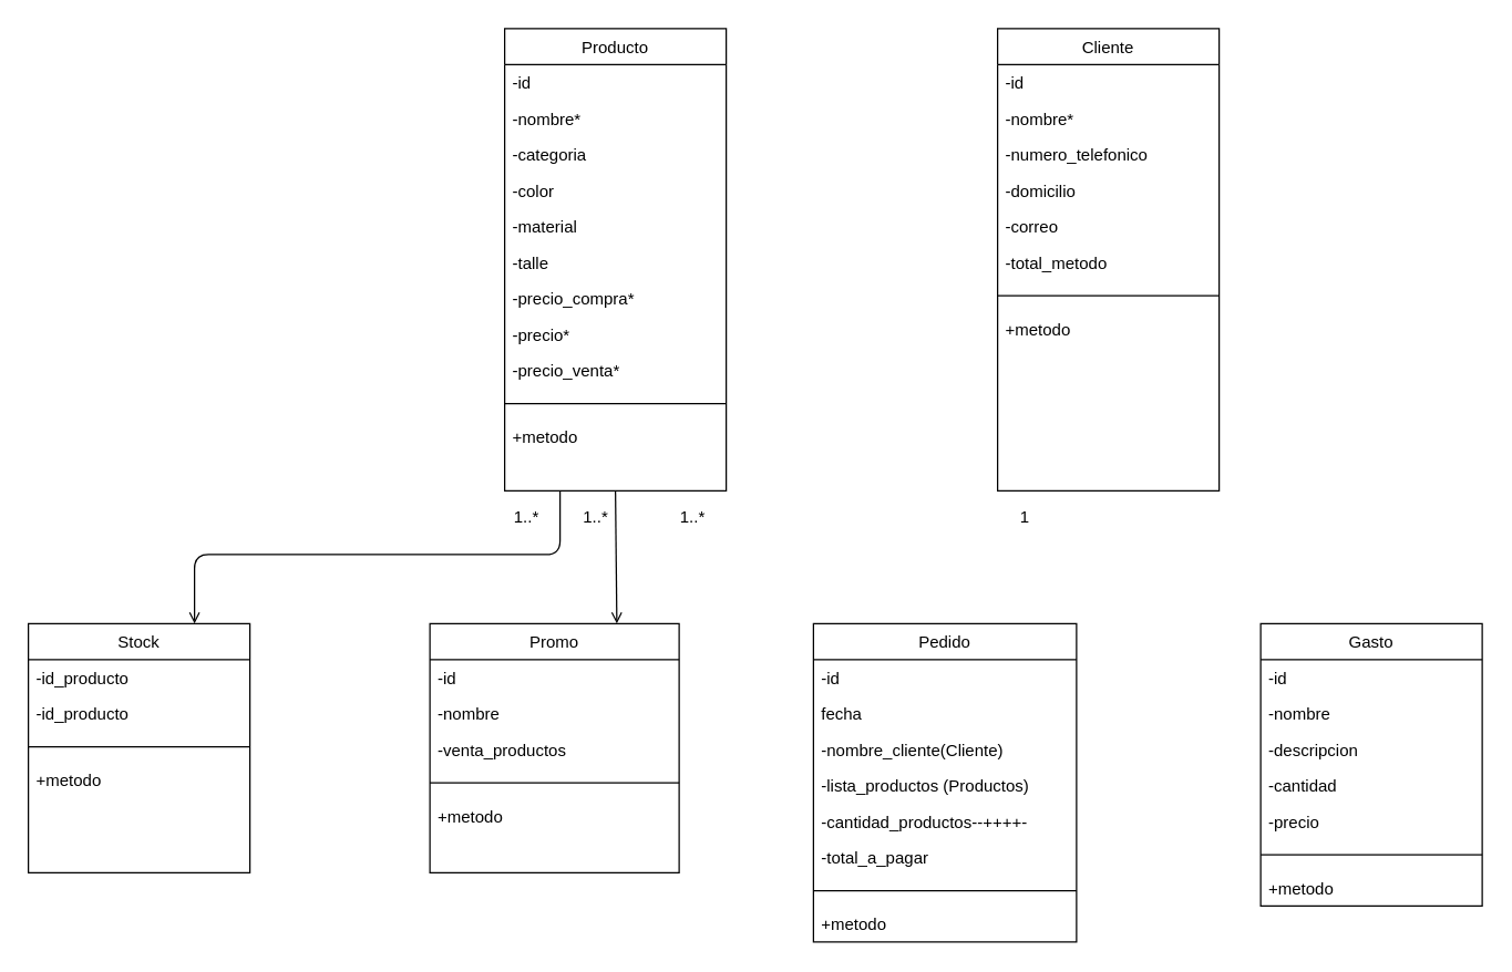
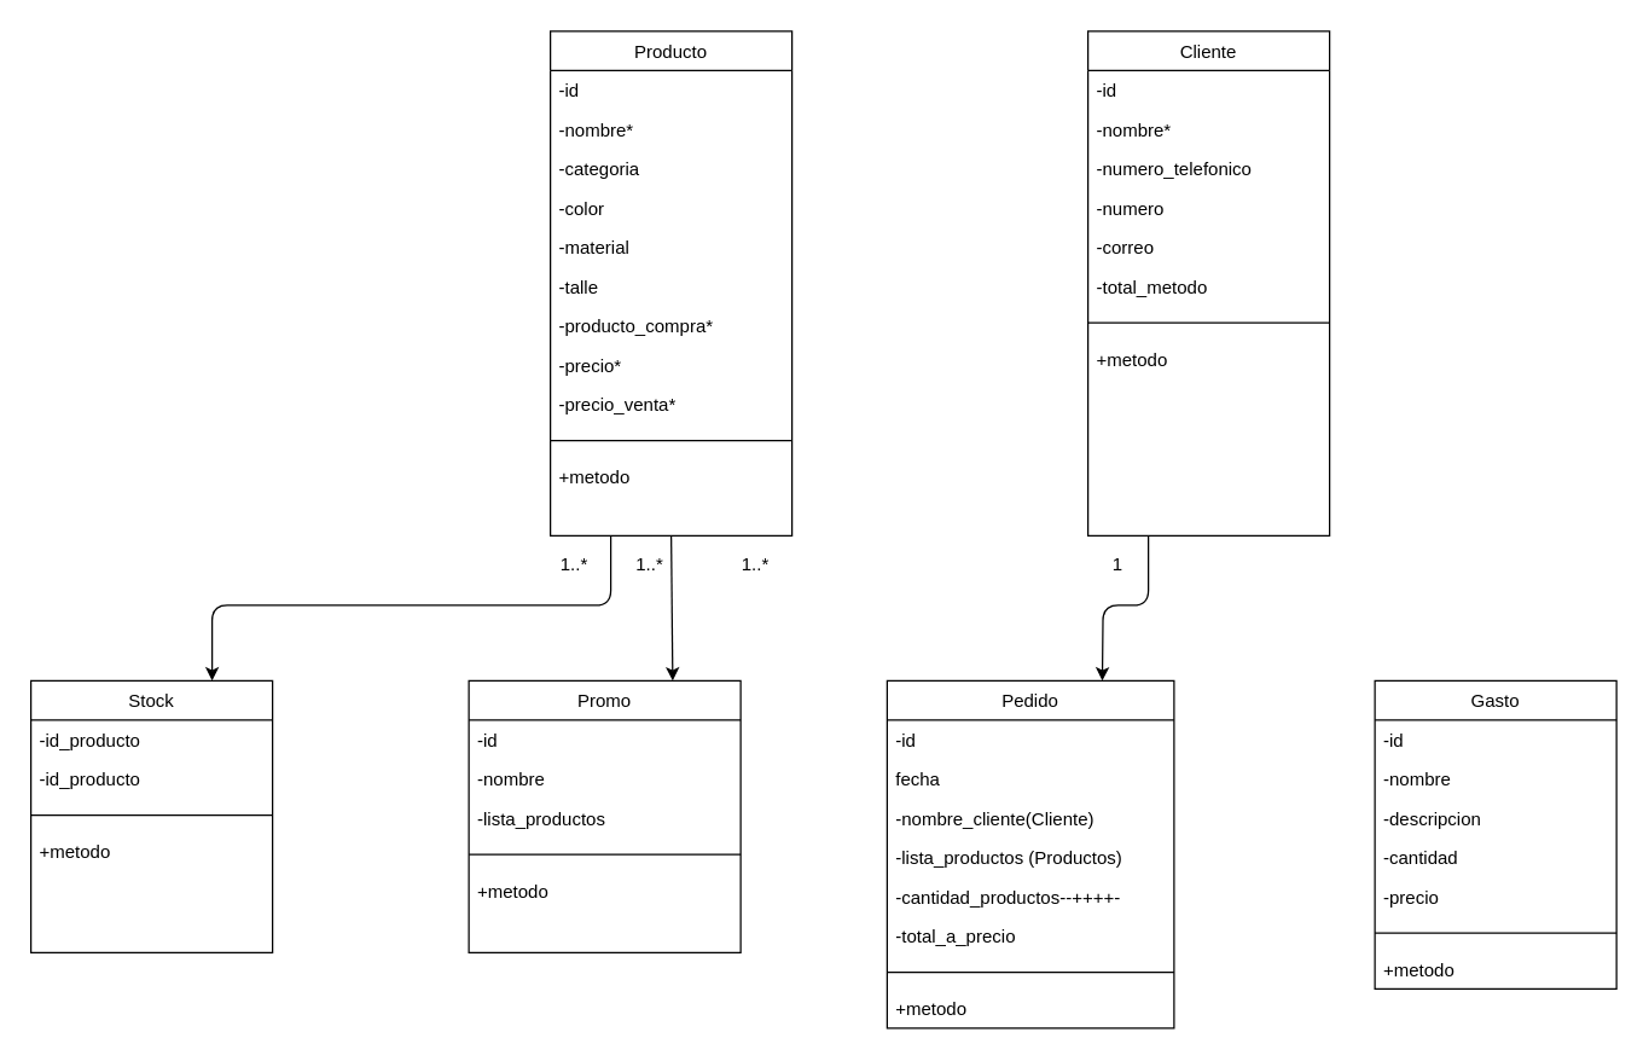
- <mxCell id="34" value="-domicilio" style="text;align=left;verticalAlign=top;spacingLeft=4;spacingRight=4;overflow=hidden;rotatable=0;points=[[0,0.5],[1,0.5]];portConstraint=eastwest;rounded=0;shadow=0;html=0;" parent="30" vertex="1"><mxGeometry y="104" width="160" height="26" as="geometry" /></mxCell>
+ <mxCell id="34" value="-numero" style="text;align=left;verticalAlign=top;spacingLeft=4;spacingRight=4;overflow=hidden;rotatable=0;points=[[0,0.5],[1,0.5]];portConstraint=eastwest;rounded=0;shadow=0;html=0;" parent="30" vertex="1"><mxGeometry y="104" width="160" height="26" as="geometry" /></mxCell>
- <mxCell id="11" value="-precio_compra*" style="text;align=left;verticalAlign=top;spacingLeft=4;spacingRight=4;overflow=hidden;rotatable=0;points=[[0,0.5],[1,0.5]];portConstraint=eastwest;rounded=0;shadow=0;html=0;" parent="4" vertex="1"><mxGeometry y="182" width="160" height="26" as="geometry" /></mxCell>
+ <mxCell id="11" value="-producto_compra*" style="text;align=left;verticalAlign=top;spacingLeft=4;spacingRight=4;overflow=hidden;rotatable=0;points=[[0,0.5],[1,0.5]];portConstraint=eastwest;rounded=0;shadow=0;html=0;" parent="4" vertex="1"><mxGeometry y="182" width="160" height="26" as="geometry" /></mxCell>
+ <mxCell id="39" style="edgeStyle=none;html=1;exitX=0.25;exitY=1;exitDx=0;exitDy=0;entryX=0.75;entryY=0;entryDx=0;entryDy=0;" edge="1" parent="1" source="30" target="40"><mxGeometry relative="1" as="geometry"><Array as="points"><mxPoint x="760" y="400" /><mxPoint x="730" y="400" /></Array><mxPoint x="680" y="260" as="sourcePoint" /></mxGeometry></mxCell>
- <mxCell id="3" style="edgeStyle=none;html=1;exitX=0.25;exitY=1;exitDx=0;exitDy=0;entryX=0.75;entryY=0;entryDx=0;entryDy=0;endArrow=open;" edge="1" parent="1" source="4" target="52"><mxGeometry relative="1" as="geometry"><Array as="points"><mxPoint x="404" y="400" /><mxPoint x="140" y="400" /></Array></mxGeometry></mxCell>
+ <mxCell id="3" style="edgeStyle=none;html=1;exitX=0.25;exitY=1;exitDx=0;exitDy=0;entryX=0.75;entryY=0;entryDx=0;entryDy=0;" edge="1" parent="1" source="4" target="52"><mxGeometry relative="1" as="geometry"><Array as="points"><mxPoint x="404" y="400" /><mxPoint x="140" y="400" /></Array></mxGeometry></mxCell>
- <mxCell id="2" style="edgeStyle=none;html=1;exitX=0.5;exitY=1;exitDx=0;exitDy=0;entryX=0.75;entryY=0;entryDx=0;entryDy=0;endArrow=open;" edge="1" parent="1" source="4" target="16"><mxGeometry relative="1" as="geometry" /></mxCell>
+ <mxCell id="2" style="edgeStyle=none;html=1;exitX=0.5;exitY=1;exitDx=0;exitDy=0;entryX=0.75;entryY=0;entryDx=0;entryDy=0;" edge="1" parent="1" source="4" target="16"><mxGeometry relative="1" as="geometry" /></mxCell>
- <mxCell id="19" value="-venta_productos" style="text;align=left;verticalAlign=top;spacingLeft=4;spacingRight=4;overflow=hidden;rotatable=0;points=[[0,0.5],[1,0.5]];portConstraint=eastwest;" vertex="1" parent="16"><mxGeometry y="78" width="180" height="26" as="geometry" /></mxCell>
+ <mxCell id="19" value="-lista_productos" style="text;align=left;verticalAlign=top;spacingLeft=4;spacingRight=4;overflow=hidden;rotatable=0;points=[[0,0.5],[1,0.5]];portConstraint=eastwest;" vertex="1" parent="16"><mxGeometry y="78" width="180" height="26" as="geometry" /></mxCell>
- <mxCell id="46" value="-total_a_pagar" style="text;align=left;verticalAlign=top;spacingLeft=4;spacingRight=4;overflow=hidden;rotatable=0;points=[[0,0.5],[1,0.5]];portConstraint=eastwest;rounded=0;shadow=0;html=0;" vertex="1" parent="40"><mxGeometry y="156" width="190" height="26" as="geometry" /></mxCell>
+ <mxCell id="46" value="-total_a_precio" style="text;align=left;verticalAlign=top;spacingLeft=4;spacingRight=4;overflow=hidden;rotatable=0;points=[[0,0.5],[1,0.5]];portConstraint=eastwest;rounded=0;shadow=0;html=0;" vertex="1" parent="40"><mxGeometry y="156" width="190" height="26" as="geometry" /></mxCell>
